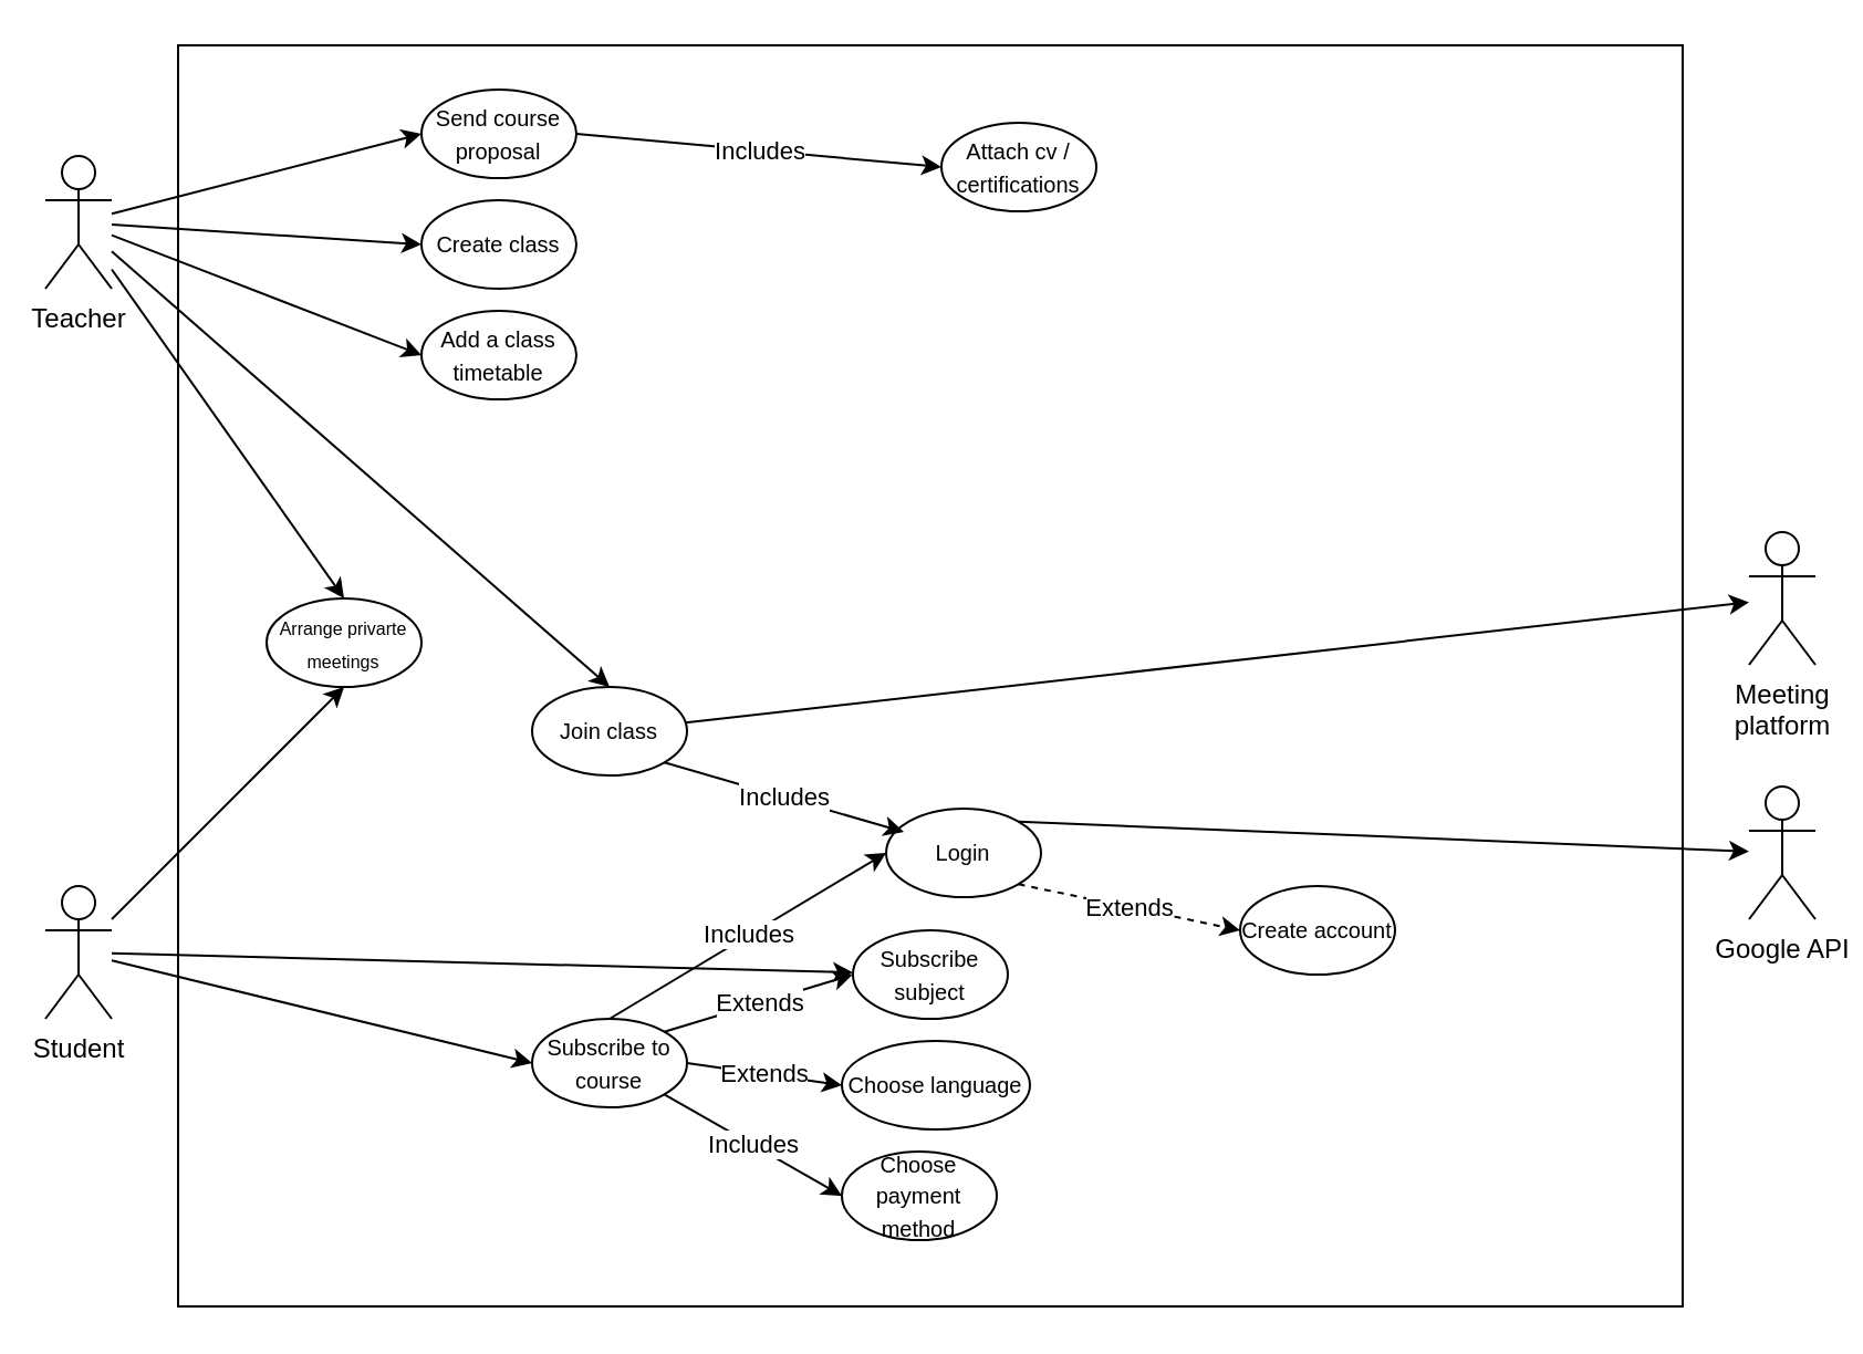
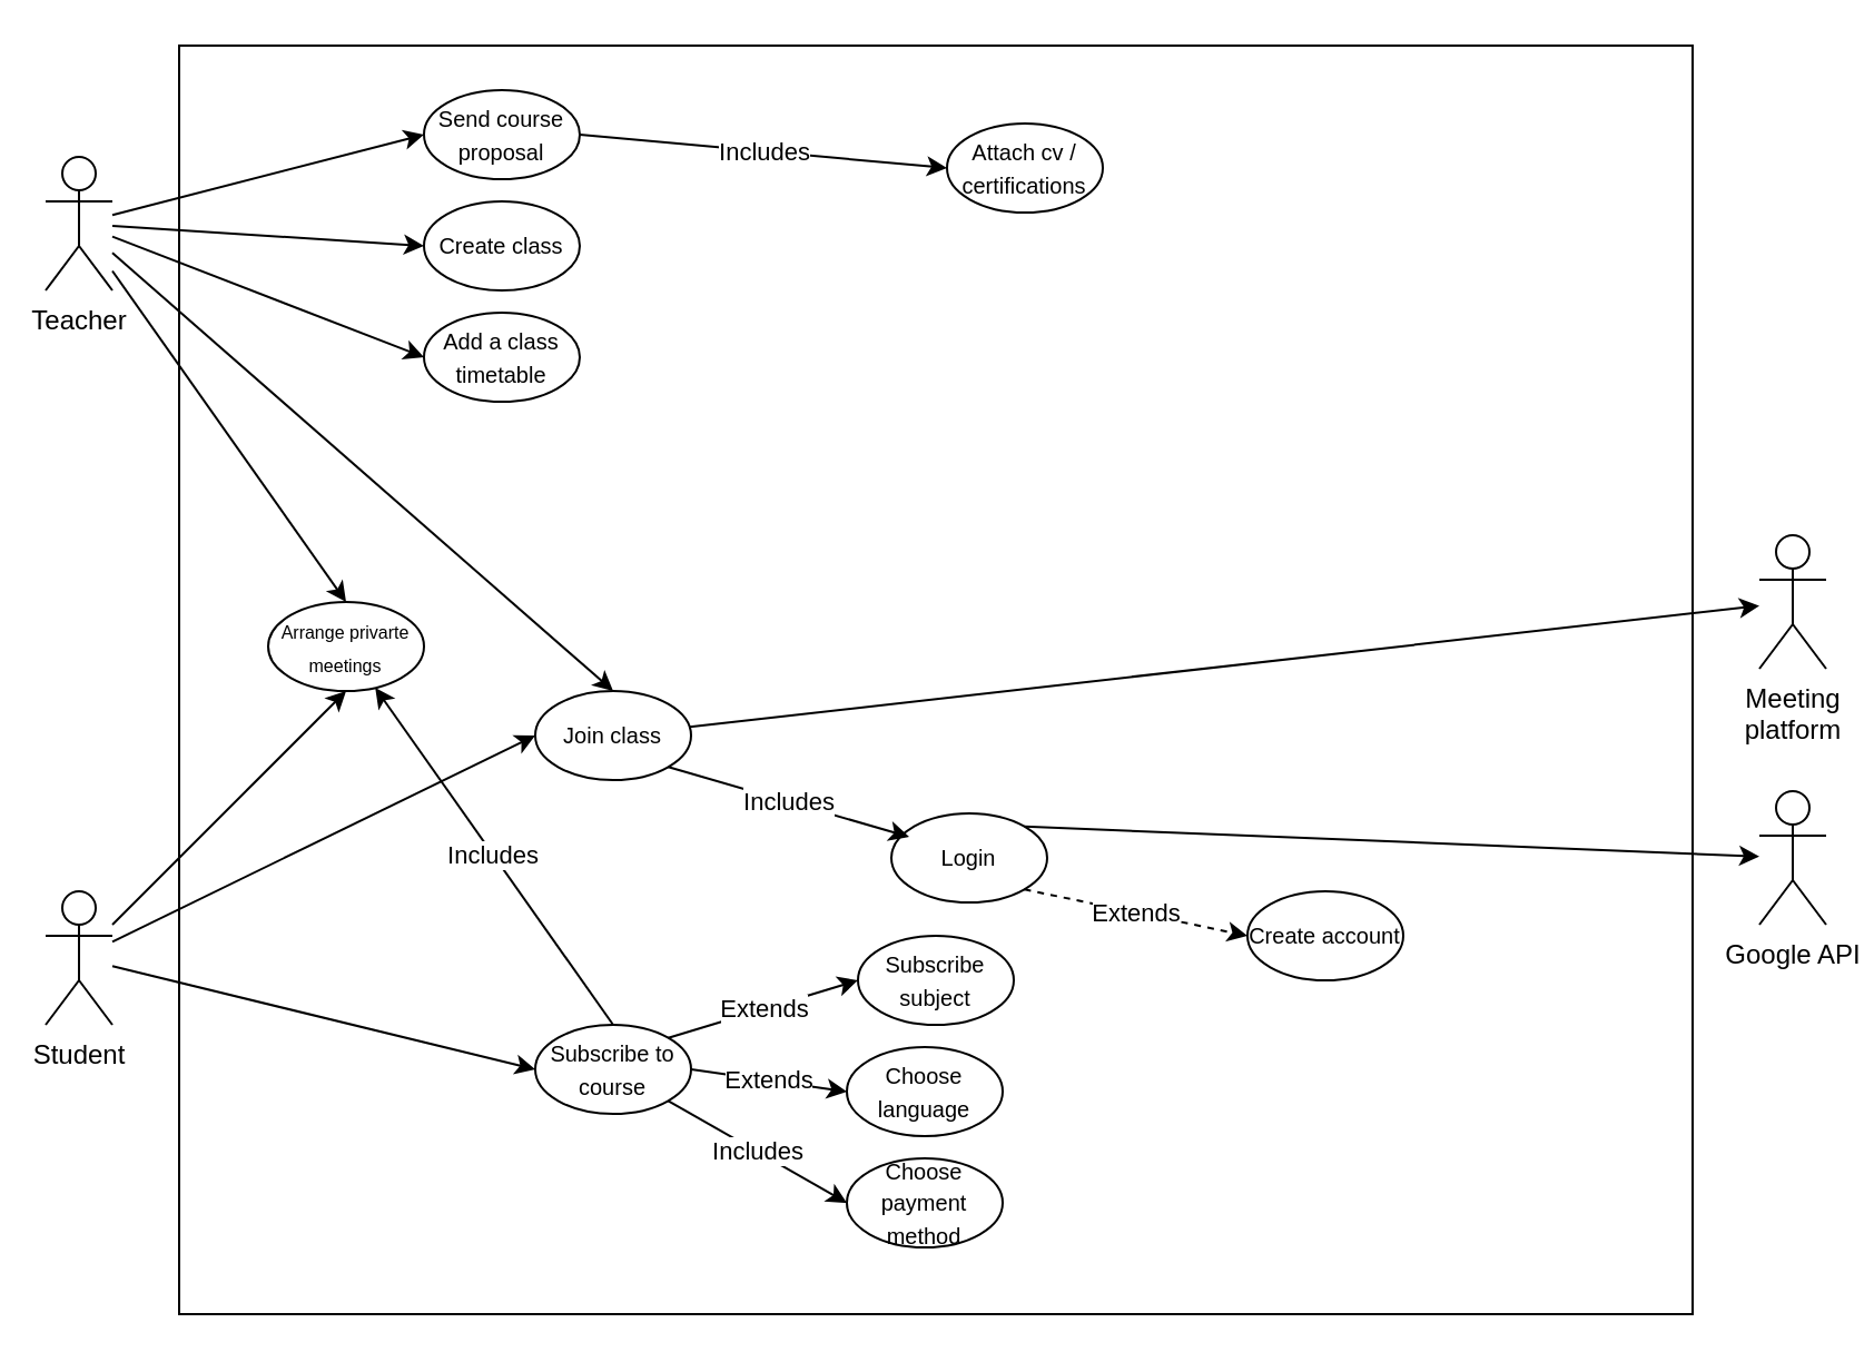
- <mxCell id="23" value="Includes" style="endArrow=classic;html=1;rounded=0;exitX=0.5;exitY=0;exitDx=0;exitDy=0;entryX=0;entryY=0.5;entryDx=0;entryDy=0;" edge="1" parent="1" source="10" target="14"><mxGeometry relative="1" as="geometry"><mxPoint x="270" y="710" as="sourcePoint" /><mxPoint x="380" y="710" as="targetPoint" /></mxGeometry></mxCell>
+ <mxCell id="23" value="Includes" style="endArrow=classic;html=1;rounded=0;exitX=0.5;exitY=0;exitDx=0;exitDy=0;" edge="1" parent="1" source="10" target="34"><mxGeometry relative="1" as="geometry"><mxPoint x="270" y="710" as="sourcePoint" /><mxPoint x="380" y="710" as="targetPoint" /></mxGeometry></mxCell>
- <mxCell id="20" value="" style="endArrow=classic;html=1;rounded=0;" edge="1" parent="1" source="4" target="13"><mxGeometry width="50" height="50" relative="1" as="geometry"><mxPoint x="60" y="131" as="sourcePoint" /><mxPoint x="235" y="375" as="targetPoint" /></mxGeometry></mxCell>
+ <mxCell id="20" value="" style="endArrow=classic;html=1;rounded=0;entryX=0;entryY=0.5;entryDx=0;entryDy=0;" edge="1" parent="1" source="4" target="8"><mxGeometry width="50" height="50" relative="1" as="geometry"><mxPoint x="60" y="131" as="sourcePoint" /><mxPoint x="235" y="375" as="targetPoint" /></mxGeometry></mxCell>
- <mxCell id="12" value="&lt;font size=&quot;1&quot;&gt;Choose language&lt;/font&gt;" style="ellipse;whiteSpace=wrap;html=1;" vertex="1" parent="1"><mxGeometry x="380" y="470" width="85" height="40" as="geometry" /></mxCell>
+ <mxCell id="12" value="&lt;font size=&quot;1&quot;&gt;Choose language&lt;/font&gt;" style="ellipse;whiteSpace=wrap;html=1;" vertex="1" parent="1"><mxGeometry x="380" y="470" width="70" height="40" as="geometry" /></mxCell>
